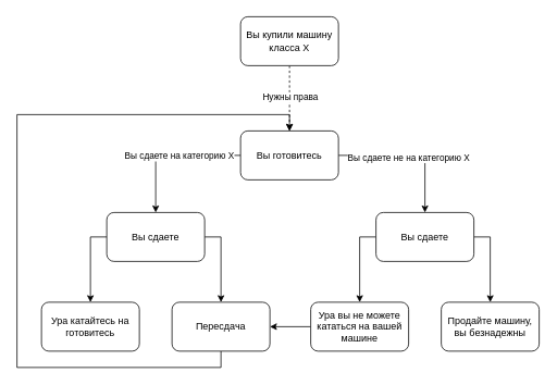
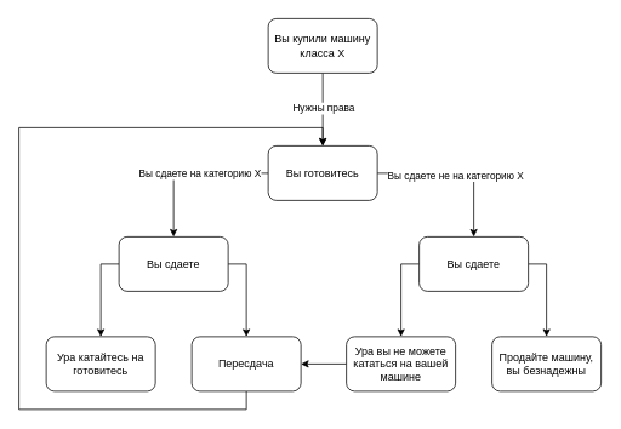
- <mxCell id="2" style="edgeStyle=orthogonalEdgeStyle;rounded=0;orthogonalLoop=1;jettySize=auto;html=1;entryX=0.5;entryY=0;entryDx=0;entryDy=0;dashed=1;" edge="1" parent="1" source="4" target="9"><mxGeometry relative="1" as="geometry"><mxPoint x="354" y="160" as="targetPoint" /></mxGeometry></mxCell>
+ <mxCell id="2" style="edgeStyle=orthogonalEdgeStyle;rounded=0;orthogonalLoop=1;jettySize=auto;html=1;entryX=0.5;entryY=0;entryDx=0;entryDy=0;" edge="1" parent="1" source="4" target="9"><mxGeometry relative="1" as="geometry"><mxPoint x="354" y="160" as="targetPoint" /></mxGeometry></mxCell>
